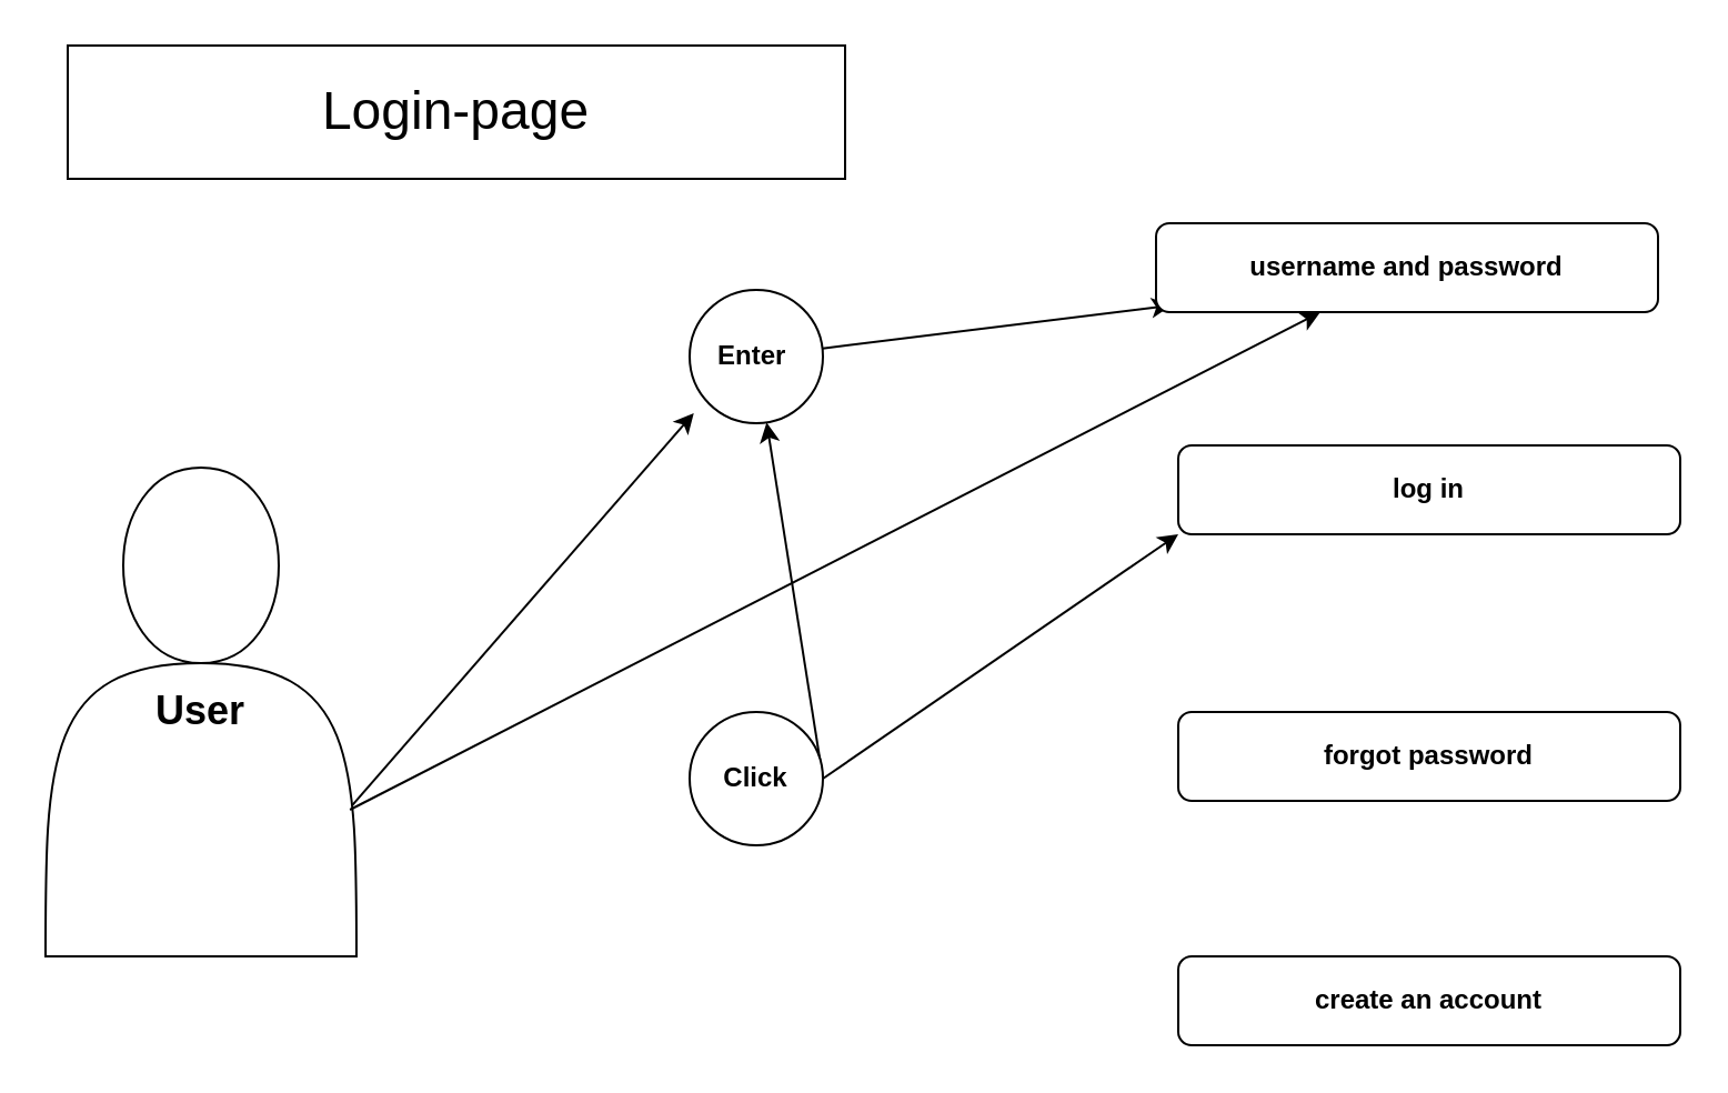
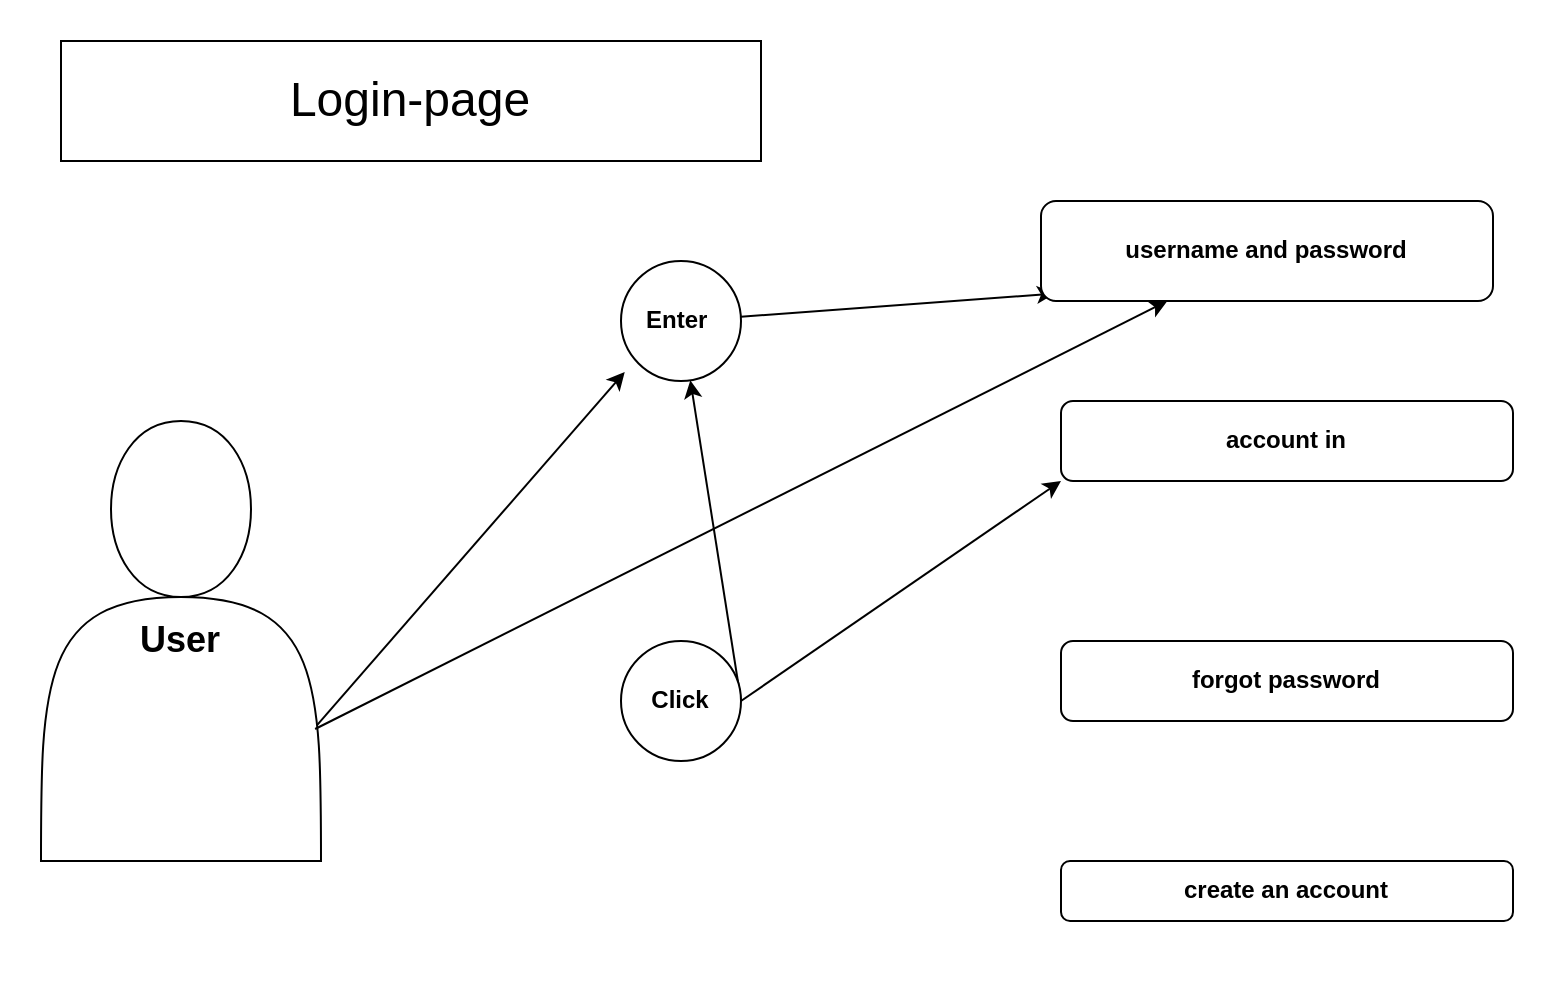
- <mxCell id="7" value="username and password" style="rounded=1;whiteSpace=wrap;html=1;fontStyle=1" vertex="1" parent="1"><mxGeometry x="520" y="100" width="226" height="40" as="geometry" /></mxCell>
+ <mxCell id="7" value="username and password" style="rounded=1;whiteSpace=wrap;html=1;fontStyle=1" vertex="1" parent="1"><mxGeometry x="520" y="100" width="226" height="50" as="geometry" /></mxCell>
- <mxCell id="8" value="log in" style="rounded=1;whiteSpace=wrap;html=1;fontStyle=1" vertex="1" parent="1"><mxGeometry x="530" y="200" width="226" height="40" as="geometry" /></mxCell>
+ <mxCell id="8" value="account in" style="rounded=1;whiteSpace=wrap;html=1;fontStyle=1" vertex="1" parent="1"><mxGeometry x="530" y="200" width="226" height="40" as="geometry" /></mxCell>
- <mxCell id="10" value="create an account" style="rounded=1;whiteSpace=wrap;html=1;fontStyle=1" vertex="1" parent="1"><mxGeometry x="530" y="430" width="226" height="40" as="geometry" /></mxCell>
+ <mxCell id="10" value="create an account" style="rounded=1;whiteSpace=wrap;html=1;fontStyle=1" vertex="1" parent="1"><mxGeometry x="530" y="430" width="226" height="30" as="geometry" /></mxCell>
